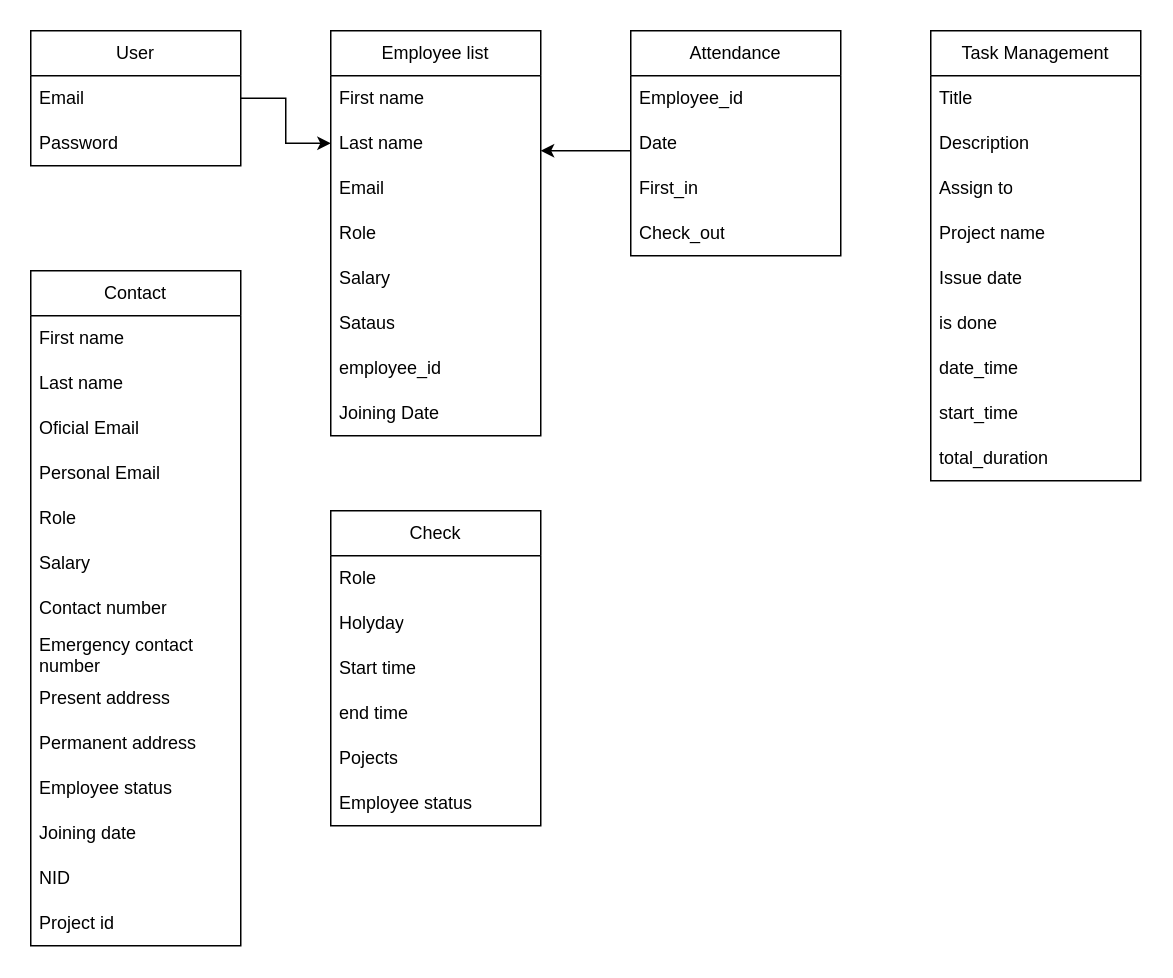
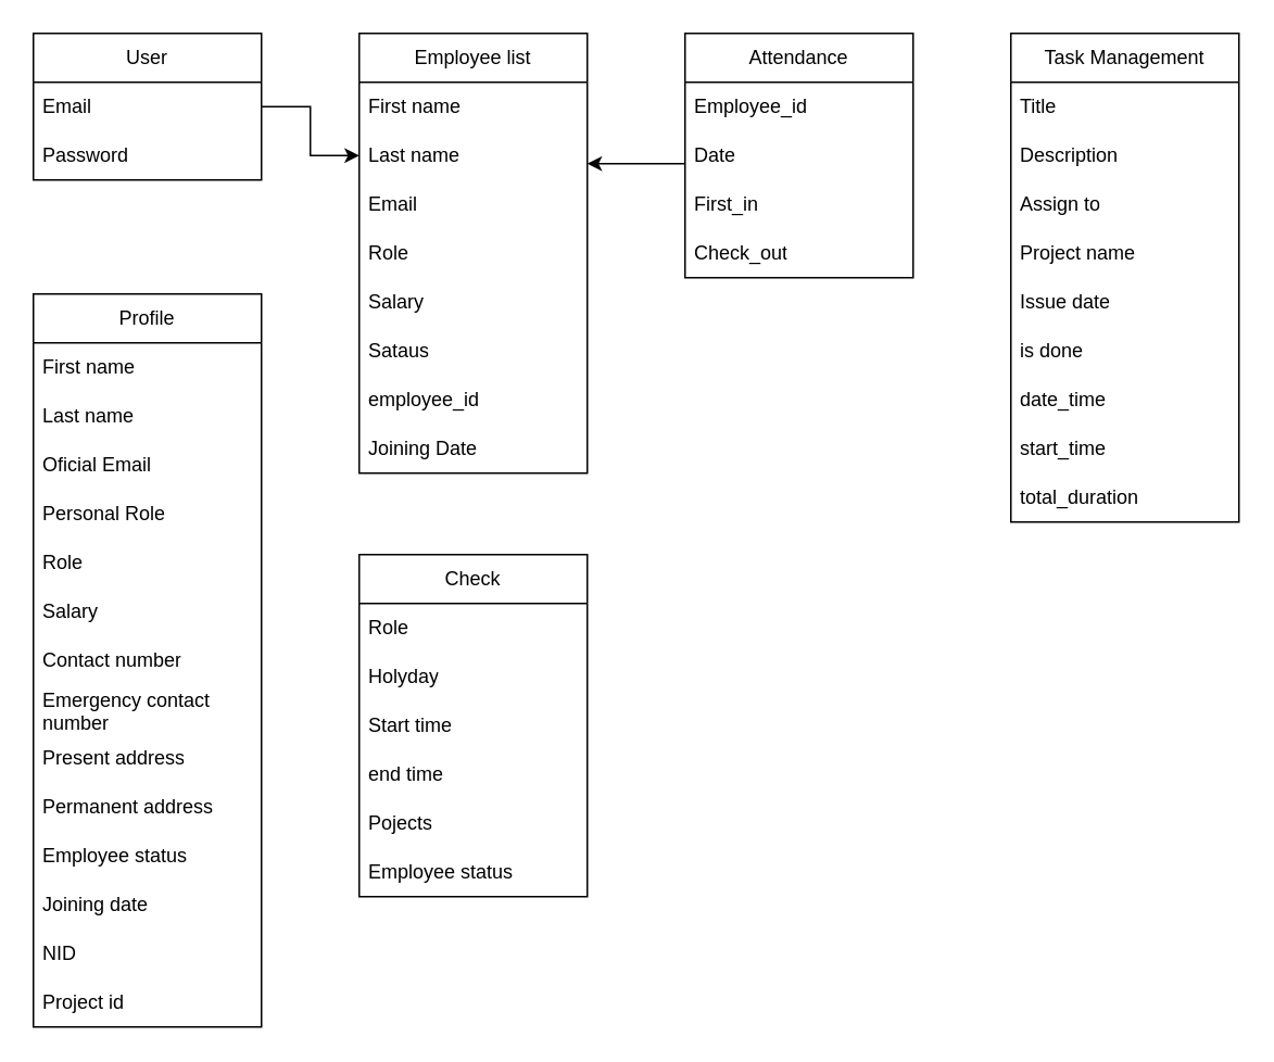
- <mxCell id="30" value="Contact" style="swimlane;fontStyle=0;childLayout=stackLayout;horizontal=1;startSize=30;horizontalStack=0;resizeParent=1;resizeParentMax=0;resizeLast=0;collapsible=1;marginBottom=0;whiteSpace=wrap;html=1;" parent="1" vertex="1"><mxGeometry x="20" y="180" width="140" height="450" as="geometry" /></mxCell>
+ <mxCell id="30" value="Profile" style="swimlane;fontStyle=0;childLayout=stackLayout;horizontal=1;startSize=30;horizontalStack=0;resizeParent=1;resizeParentMax=0;resizeLast=0;collapsible=1;marginBottom=0;whiteSpace=wrap;html=1;" parent="1" vertex="1"><mxGeometry x="20" y="180" width="140" height="450" as="geometry" /></mxCell>
- <mxCell id="34" value="Personal Email" style="text;strokeColor=none;fillColor=none;align=left;verticalAlign=middle;spacingLeft=4;spacingRight=4;overflow=hidden;points=[[0,0.5],[1,0.5]];portConstraint=eastwest;rotatable=0;whiteSpace=wrap;html=1;" parent="30" vertex="1"><mxGeometry y="120" width="140" height="30" as="geometry" /></mxCell>
+ <mxCell id="34" value="Personal Role" style="text;strokeColor=none;fillColor=none;align=left;verticalAlign=middle;spacingLeft=4;spacingRight=4;overflow=hidden;points=[[0,0.5],[1,0.5]];portConstraint=eastwest;rotatable=0;whiteSpace=wrap;html=1;" parent="30" vertex="1"><mxGeometry y="120" width="140" height="30" as="geometry" /></mxCell>
